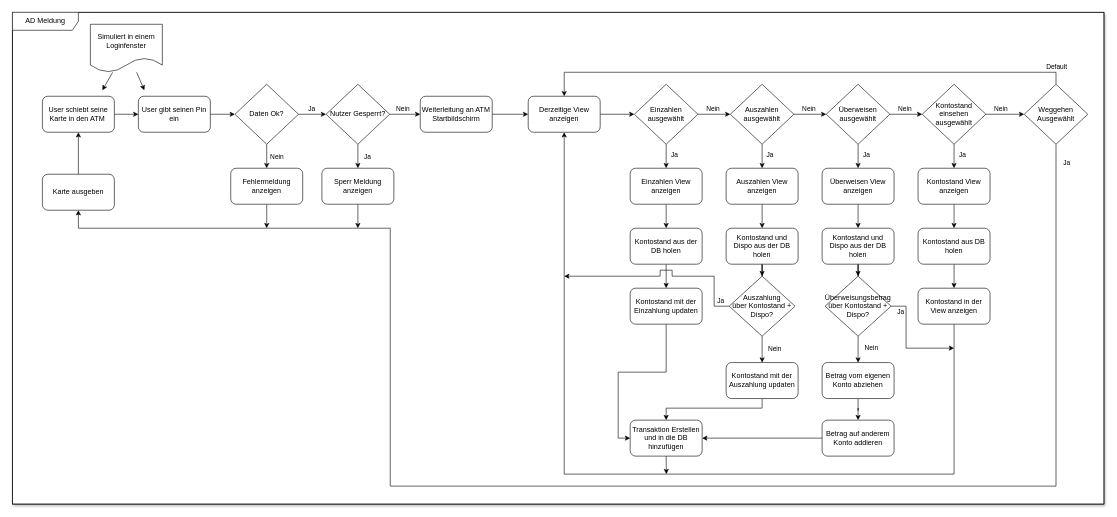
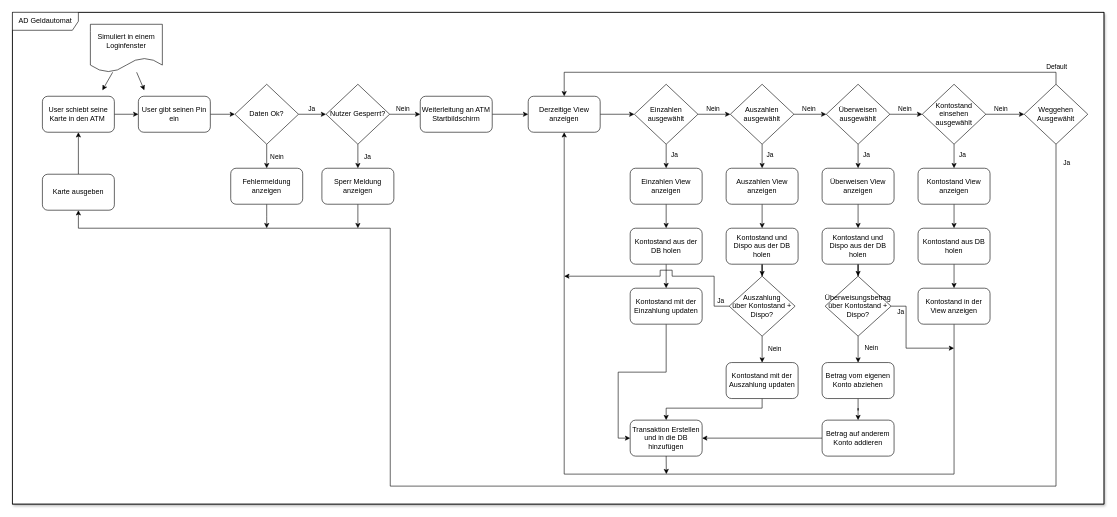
- <mxCell id="94" value="AD Meldung" style="shape=umlFrame;whiteSpace=wrap;html=1;pointerEvents=0;width=110;height=30;" parent="1" vertex="1"><mxGeometry x="20" y="20" width="1820" height="820" as="geometry" /></mxCell>
+ <mxCell id="94" value="AD Geldautomat" style="shape=umlFrame;whiteSpace=wrap;html=1;pointerEvents=0;width=110;height=30;" parent="1" vertex="1"><mxGeometry x="20" y="20" width="1820" height="820" as="geometry" /></mxCell>
